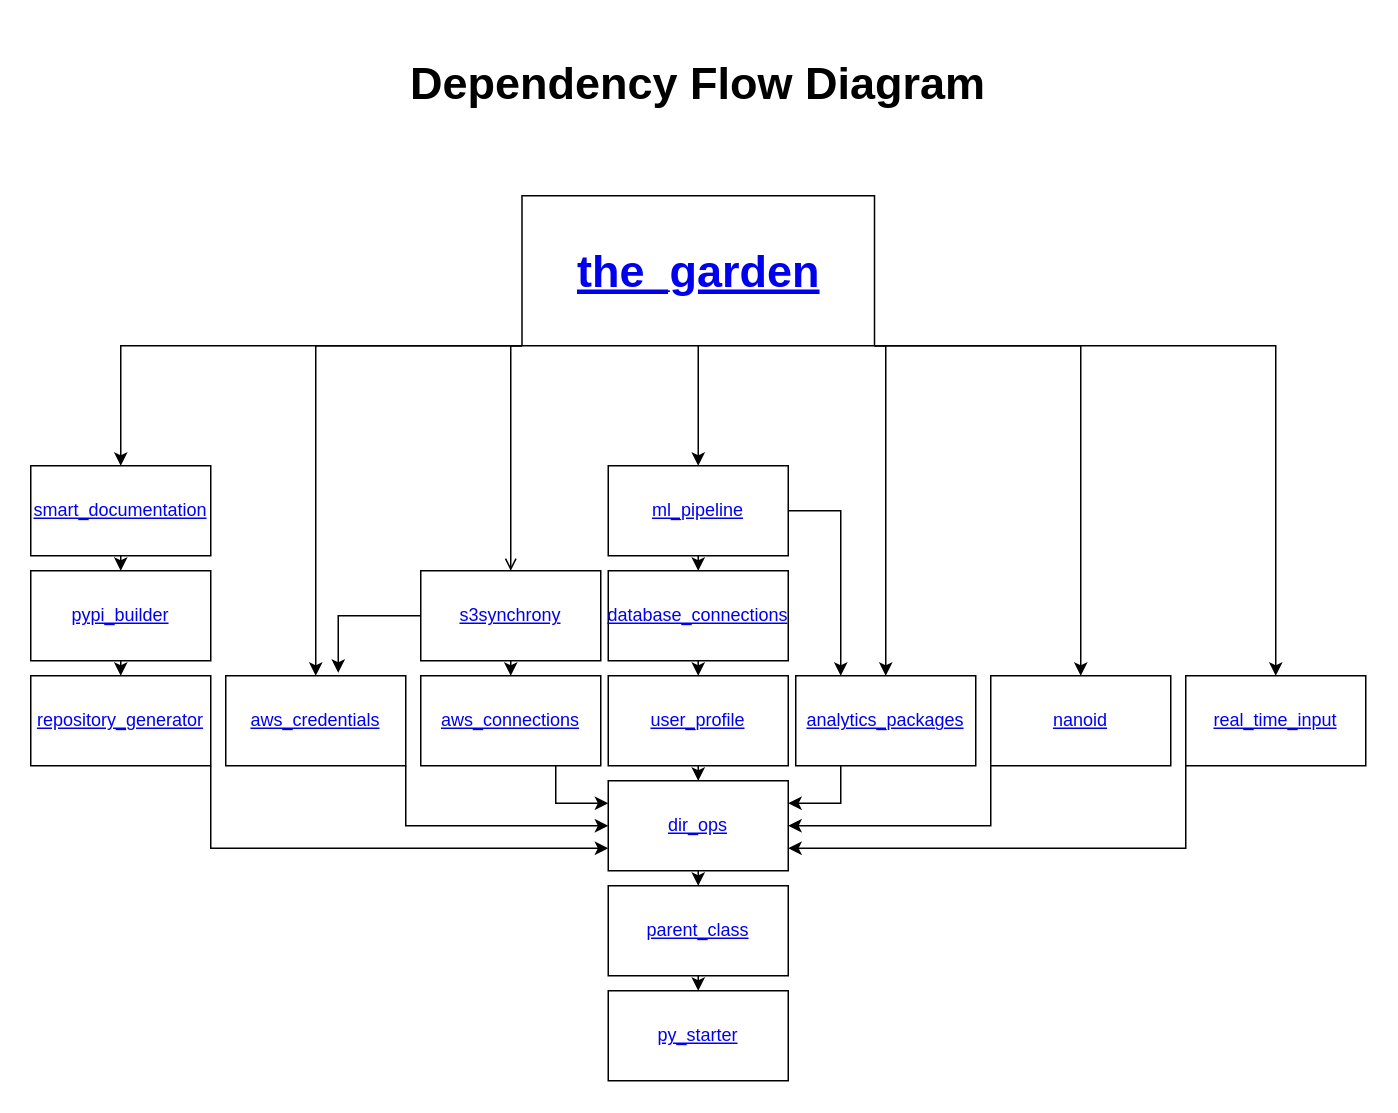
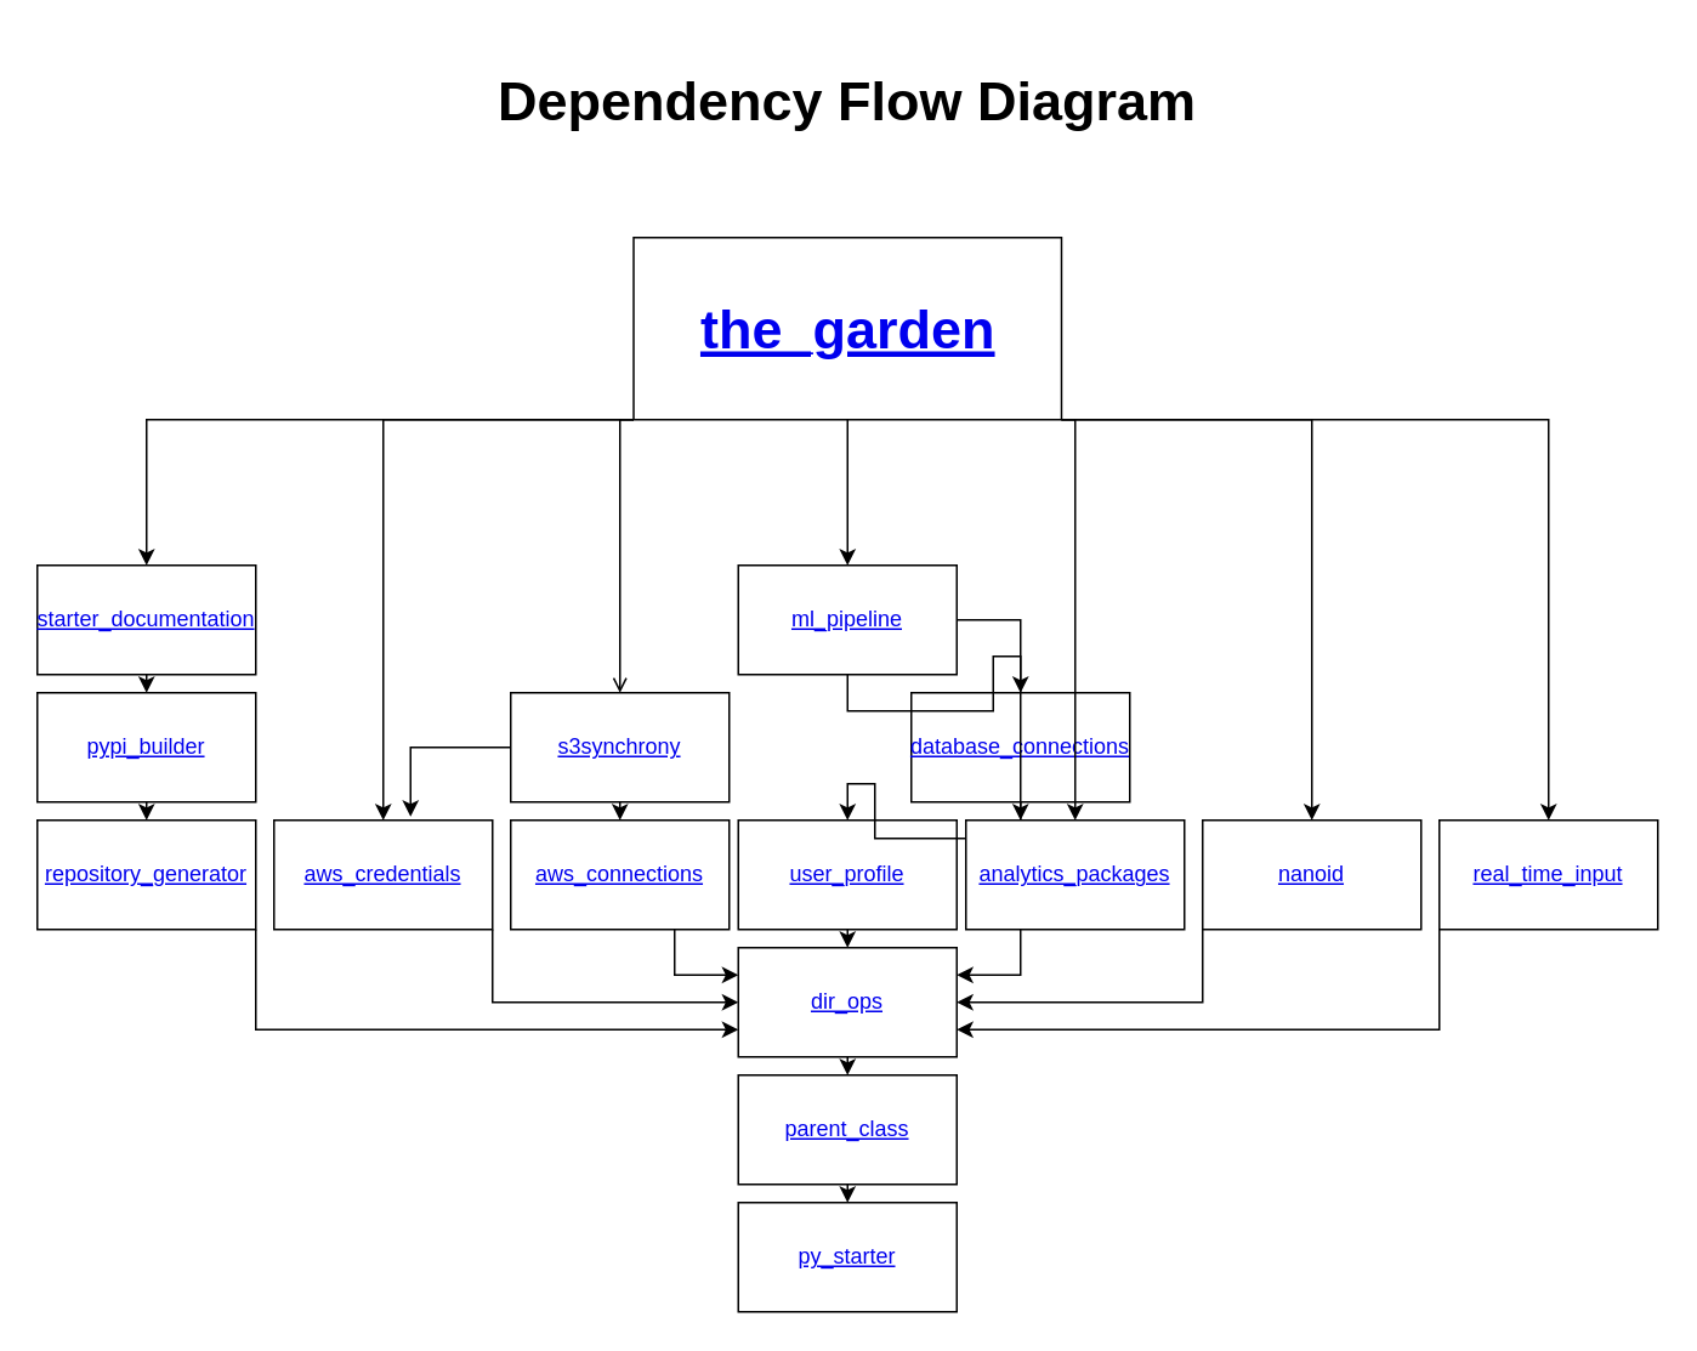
- <mxCell id="27" value="&lt;a href=&quot;https://github.com/jameskabbes/smart_documentation&quot;&gt;smart_documentation&lt;/a&gt;" style="rounded=0;whiteSpace=wrap;html=1;" vertex="1" parent="1"><mxGeometry x="20" y="310" width="120" height="60" as="geometry" /></mxCell>
+ <mxCell id="27" value="&lt;a href=&quot;https://github.com/jameskabbes/smart_documentation&quot;&gt;starter_documentation&lt;/a&gt;" style="rounded=0;whiteSpace=wrap;html=1;" vertex="1" parent="1"><mxGeometry x="20" y="310" width="120" height="60" as="geometry" /></mxCell>
- <mxCell id="10" value="&lt;a href=&quot;https://github.com/jameskabbes/database_connections&quot;&gt;database_connections&lt;/a&gt;" style="rounded=0;whiteSpace=wrap;html=1;" vertex="1" parent="1"><mxGeometry x="405" y="380" width="120" height="60" as="geometry" /></mxCell>
+ <mxCell id="10" value="&lt;a href=&quot;https://github.com/jameskabbes/database_connections&quot;&gt;database_connections&lt;/a&gt;" style="rounded=0;whiteSpace=wrap;html=1;" vertex="1" parent="1"><mxGeometry x="500" y="380" width="120" height="60" as="geometry" /></mxCell>
